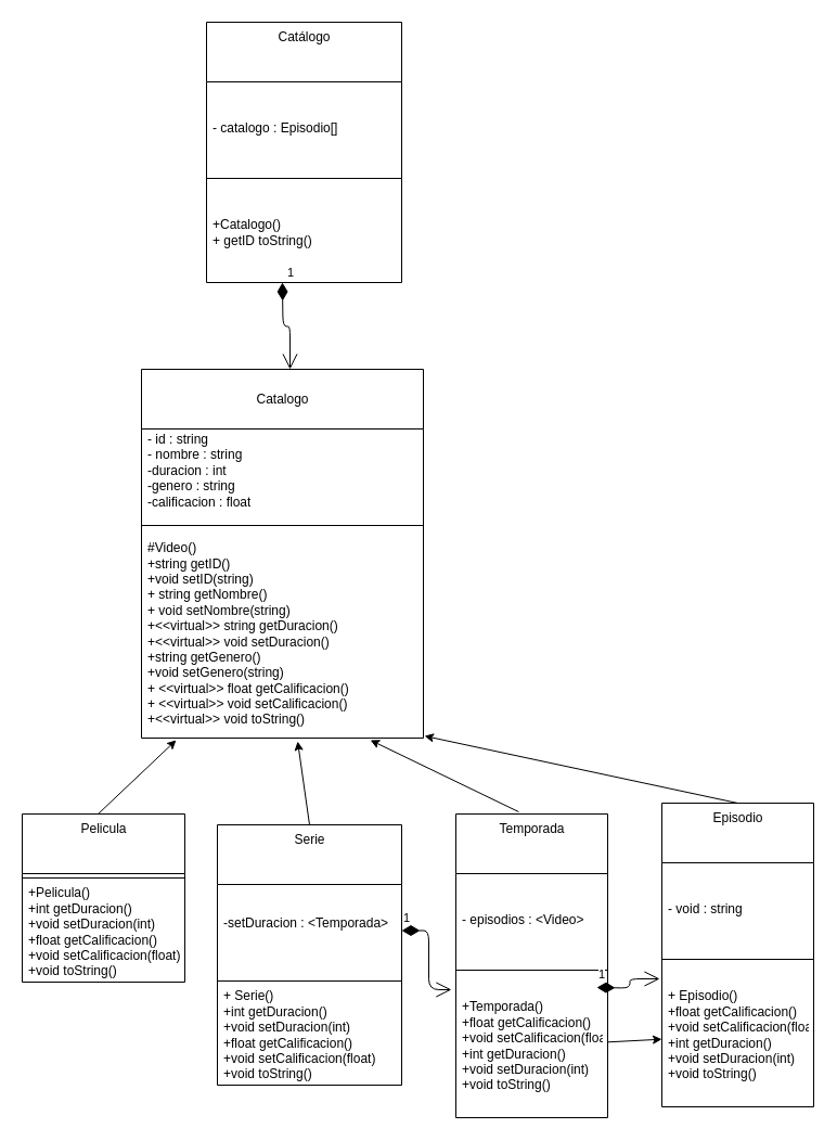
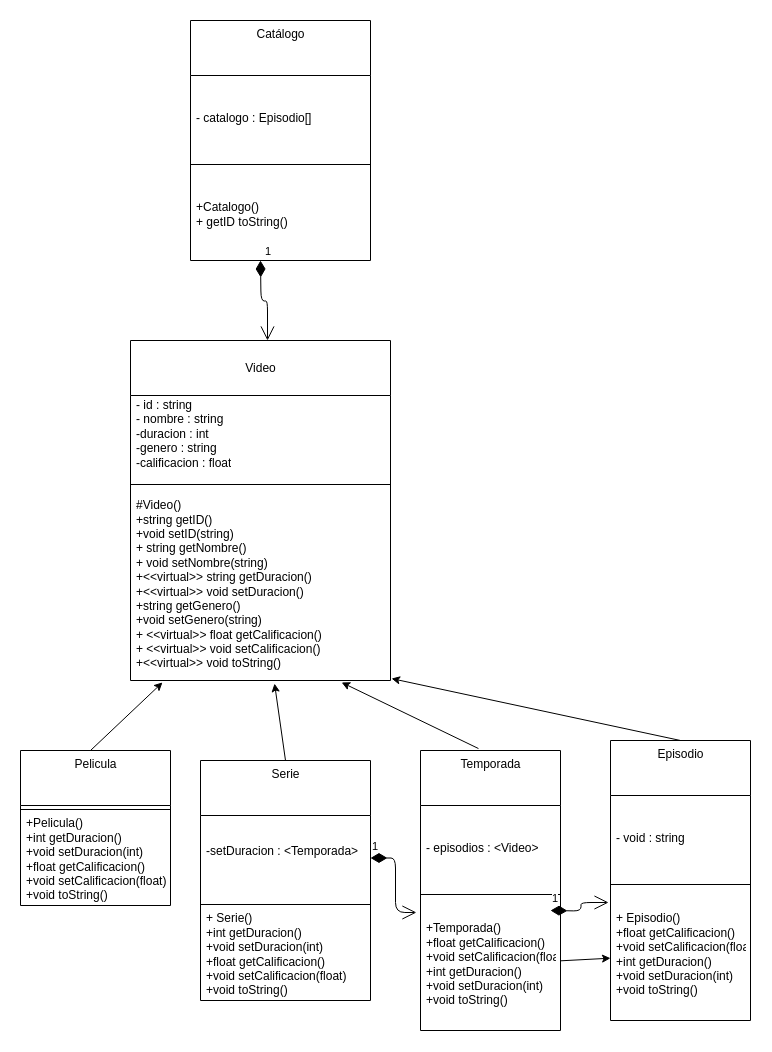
- <mxCell id="2" value="&lt;br&gt;Catalogo" style="swimlane;fontStyle=0;align=center;verticalAlign=top;childLayout=stackLayout;horizontal=1;startSize=55;horizontalStack=0;resizeParent=1;resizeParentMax=0;resizeLast=0;collapsible=0;marginBottom=0;html=1;" vertex="1" parent="1"><mxGeometry x="130" y="340" width="260" height="340" as="geometry" /></mxCell>
+ <mxCell id="2" value="&lt;br&gt;Video" style="swimlane;fontStyle=0;align=center;verticalAlign=top;childLayout=stackLayout;horizontal=1;startSize=55;horizontalStack=0;resizeParent=1;resizeParentMax=0;resizeLast=0;collapsible=0;marginBottom=0;html=1;" vertex="1" parent="1"><mxGeometry x="130" y="340" width="260" height="340" as="geometry" /></mxCell>
